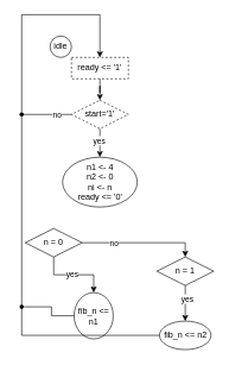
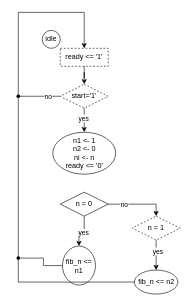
- <mxCell id="11" value="n1 &amp;lt;- 4&lt;div&gt;n2 &amp;lt;- 0&lt;/div&gt;&lt;div&gt;ni &amp;lt;- n&lt;/div&gt;&lt;div&gt;ready &amp;lt;= '0'&lt;/div&gt;" style="ellipse;whiteSpace=wrap;html=1;" vertex="1" parent="1"><mxGeometry x="87.5" y="220" width="105" height="70" as="geometry" /></mxCell>
+ <mxCell id="11" value="n1 &amp;lt;- 1&lt;div&gt;n2 &amp;lt;- 0&lt;/div&gt;&lt;div&gt;ni &amp;lt;- n&lt;/div&gt;&lt;div&gt;ready &amp;lt;= '0'&lt;/div&gt;" style="ellipse;whiteSpace=wrap;html=1;" vertex="1" parent="1"><mxGeometry x="87.5" y="220" width="105" height="70" as="geometry" /></mxCell>
- <mxCell id="16" value="n = 0" style="rhombus;whiteSpace=wrap;html=1;" vertex="1" parent="1"><mxGeometry x="35" y="320" width="80" height="40" as="geometry" /></mxCell>
+ <mxCell id="16" value="n = 0" style="rhombus;whiteSpace=wrap;html=1;" vertex="1" parent="1"><mxGeometry x="100" y="320" width="80" height="40" as="geometry" /></mxCell>
- <mxCell id="19" value="n = 1" style="rhombus;whiteSpace=wrap;html=1;" vertex="1" parent="1"><mxGeometry x="220" y="360" width="80" height="40" as="geometry" /></mxCell>
+ <mxCell id="19" value="n = 1" style="rhombus;whiteSpace=wrap;html=1;dashed=1;" vertex="1" parent="1"><mxGeometry x="220" y="360" width="80" height="40" as="geometry" /></mxCell>
